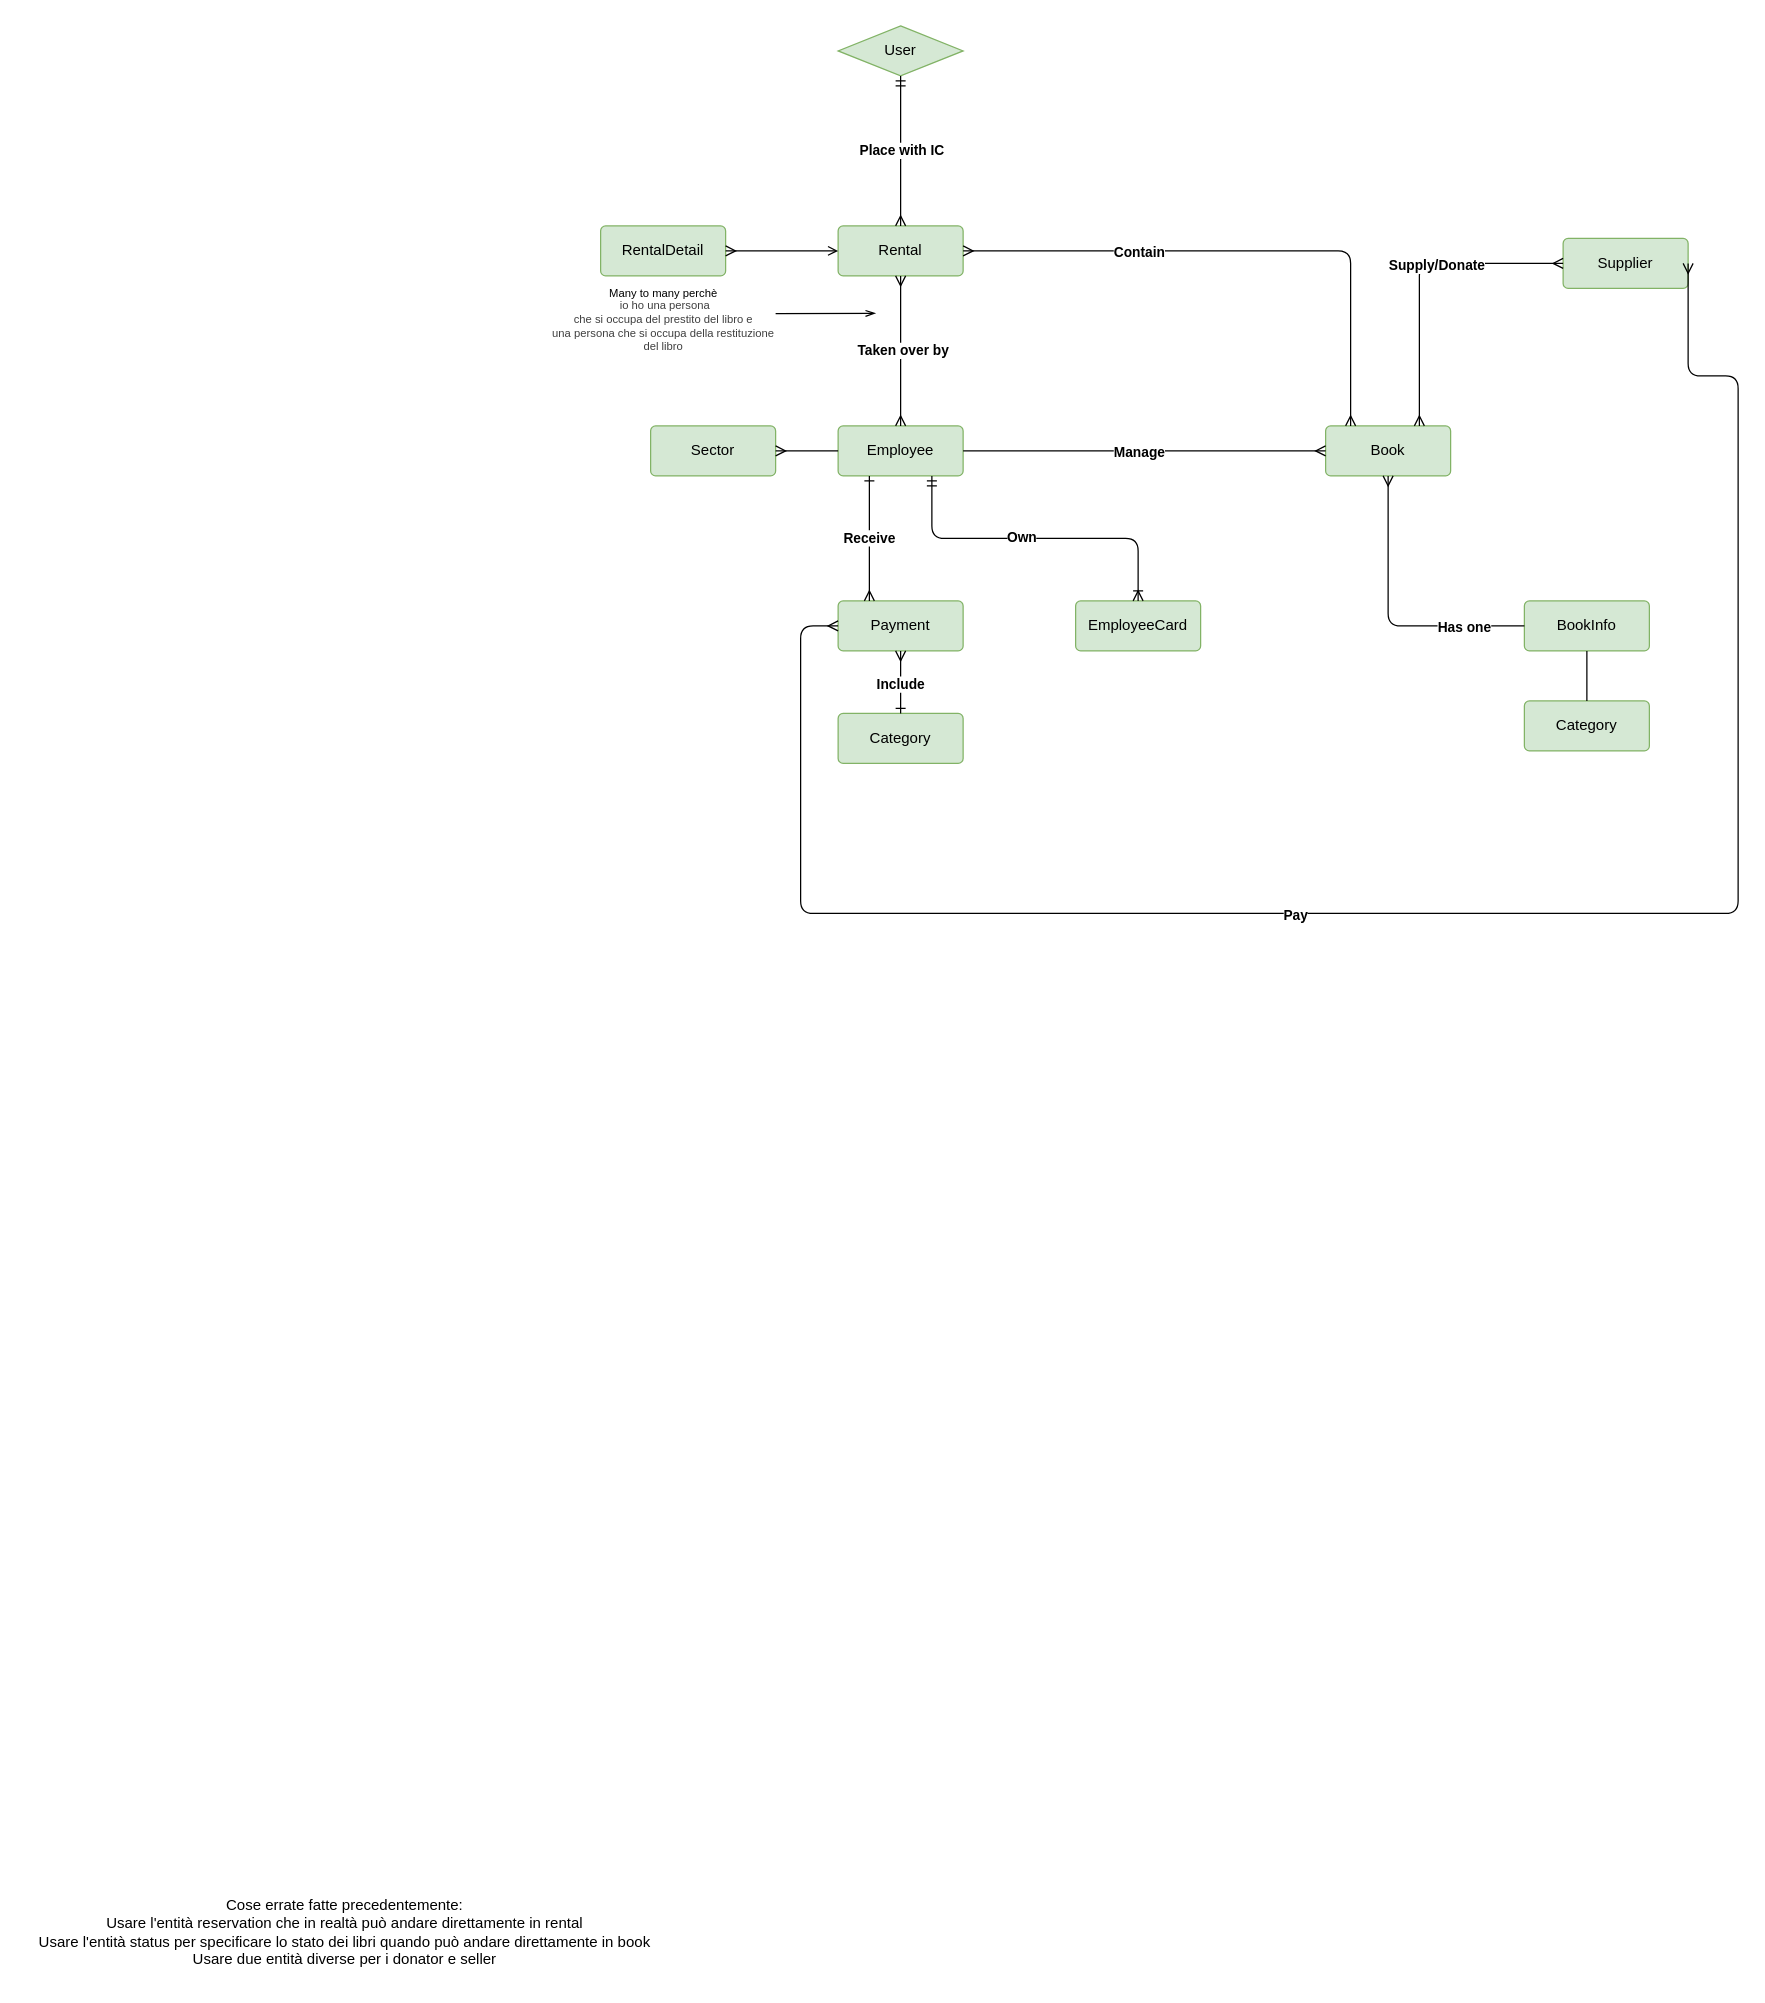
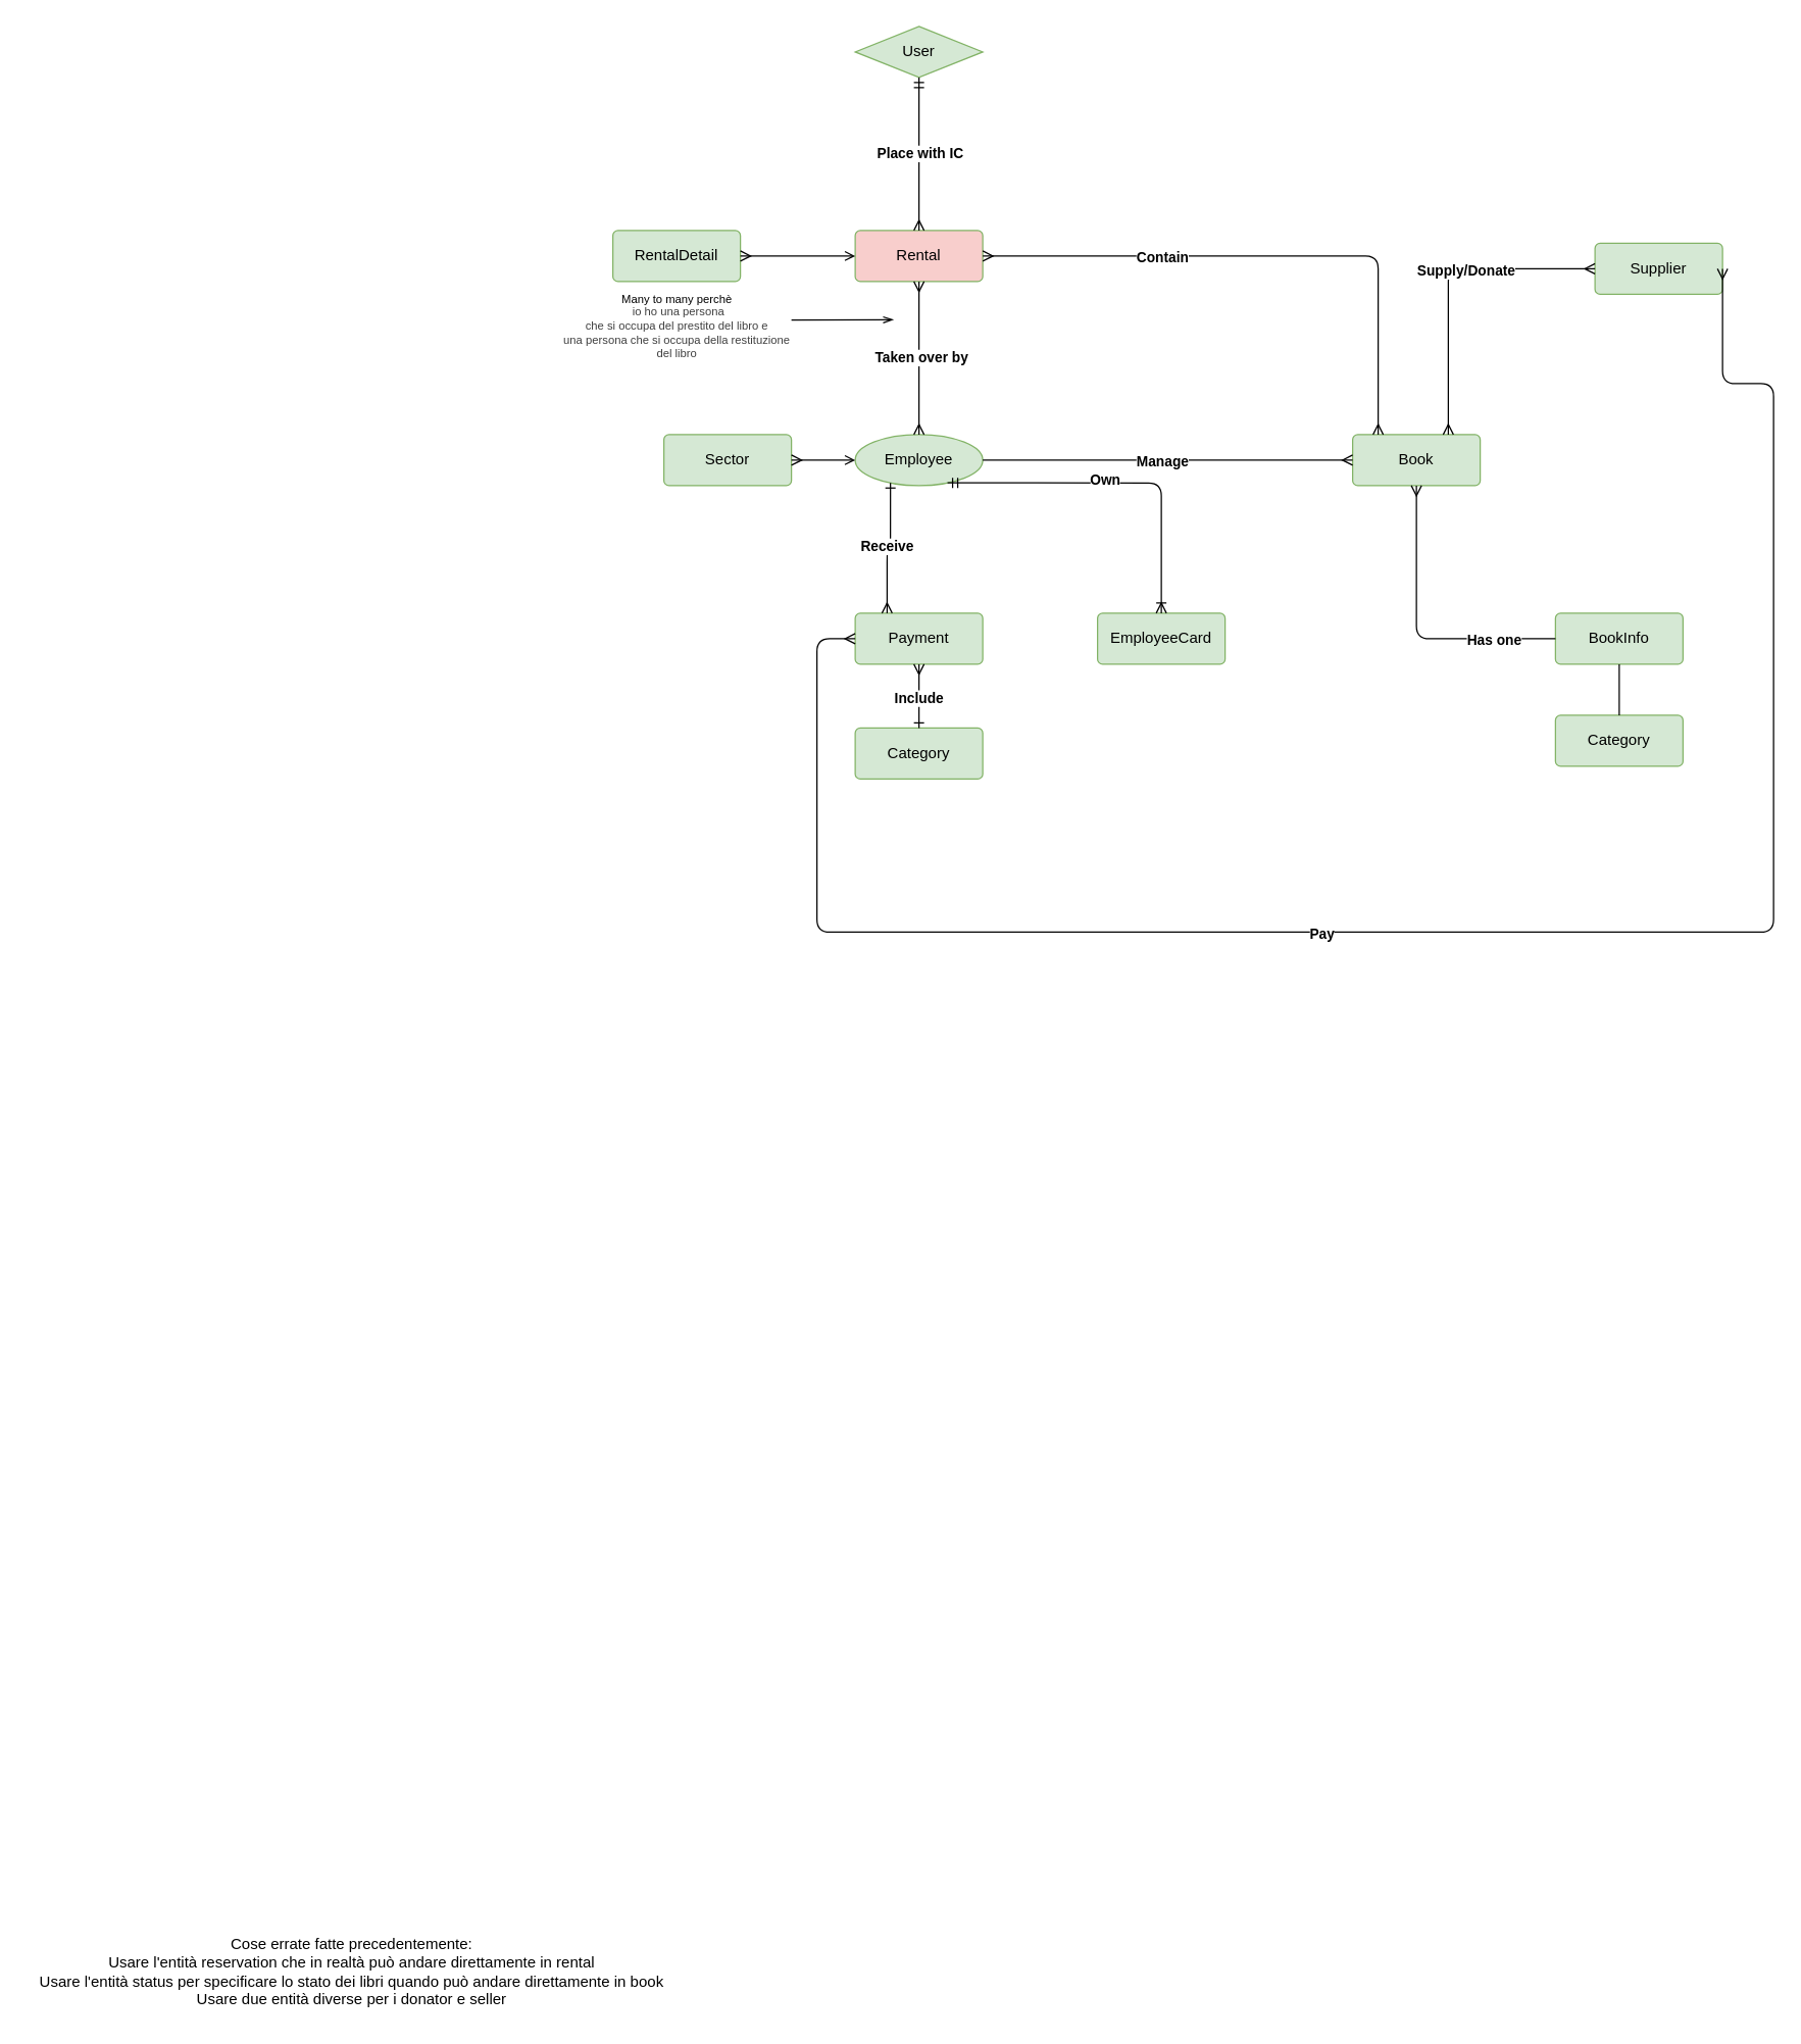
- <mxCell id="5" value="Rental" style="rounded=1;arcSize=10;whiteSpace=wrap;html=1;align=center;fillColor=#d5e8d4;strokeColor=#82b366;" parent="1" vertex="1"><mxGeometry x="670" y="180" width="100" height="40" as="geometry" /></mxCell>
+ <mxCell id="5" value="Rental" style="rounded=1;arcSize=10;whiteSpace=wrap;html=1;align=center;fillColor=#f8cecc;strokeColor=#82b366;" parent="1" vertex="1"><mxGeometry x="670" y="180" width="100" height="40" as="geometry" /></mxCell>
- <mxCell id="34" value="" style="endArrow=none;html=1;rounded=0;exitX=1;exitY=0.5;exitDx=0;exitDy=0;entryX=0;entryY=0.5;entryDx=0;entryDy=0;startArrow=ERmany;startFill=0;" parent="1" source="22" target="2" edge="1"><mxGeometry relative="1" as="geometry"><mxPoint x="910" y="370" as="sourcePoint" /><mxPoint x="650" y="390" as="targetPoint" /></mxGeometry></mxCell>
+ <mxCell id="34" value="" style="endArrow=open;html=1;rounded=0;exitX=1;exitY=0.5;exitDx=0;exitDy=0;entryX=0;entryY=0.5;entryDx=0;entryDy=0;startArrow=ERmany;startFill=0;" parent="1" source="22" target="2" edge="1"><mxGeometry relative="1" as="geometry"><mxPoint x="910" y="370" as="sourcePoint" /><mxPoint x="650" y="390" as="targetPoint" /></mxGeometry></mxCell>
- <mxCell id="2" value="Employee" style="rounded=1;arcSize=10;whiteSpace=wrap;html=1;align=center;fillColor=#d5e8d4;strokeColor=#82b366;" parent="1" vertex="1"><mxGeometry x="670" y="340" width="100" height="40" as="geometry" /></mxCell>
+ <mxCell id="2" value="Employee" style="ellipse;arcSize=10;whiteSpace=wrap;html=1;align=center;fillColor=#d5e8d4;strokeColor=#82b366;" parent="1" vertex="1"><mxGeometry x="670" y="340" width="100" height="40" as="geometry" /></mxCell>
